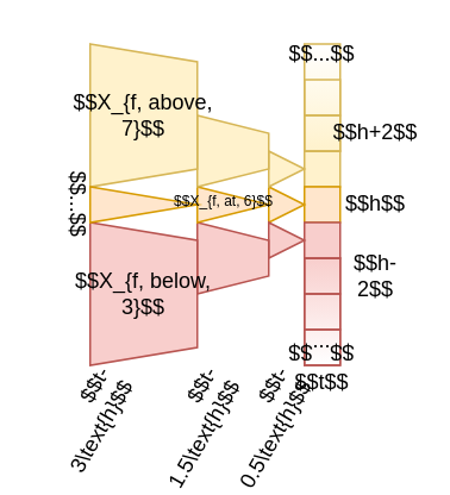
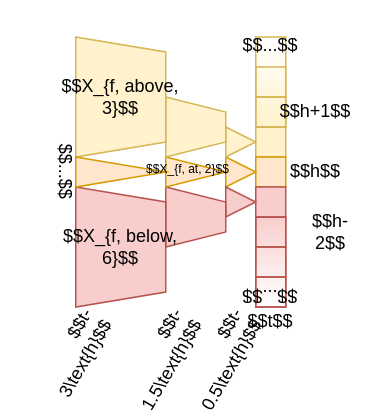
- <mxCell id="31" value="$$X_{f, above, 7}$$" style="text;html=1;strokeColor=none;fillColor=none;align=center;verticalAlign=middle;whiteSpace=wrap;rounded=0;" vertex="1" parent="1"><mxGeometry x="35" y="49" width="90" height="30" as="geometry" /></mxCell>
+ <mxCell id="31" value="$$X_{f, above, 3}$$" style="text;html=1;strokeColor=none;fillColor=none;align=center;verticalAlign=middle;whiteSpace=wrap;rounded=0;" vertex="1" parent="1"><mxGeometry x="35" y="49" width="90" height="30" as="geometry" /></mxCell>
- <mxCell id="22" value="$$h+2$$" style="text;html=1;strokeColor=none;fillColor=none;align=center;verticalAlign=middle;whiteSpace=wrap;rounded=0;" vertex="1" parent="1"><mxGeometry x="190" y="64" width="40" height="20" as="geometry" /></mxCell>
+ <mxCell id="22" value="$$h+1$$" style="text;html=1;strokeColor=none;fillColor=none;align=center;verticalAlign=middle;whiteSpace=wrap;rounded=0;" vertex="1" parent="1"><mxGeometry x="190" y="64" width="40" height="20" as="geometry" /></mxCell>
- <mxCell id="33" value="$$X_{f, at, 6}$$" style="text;html=1;strokeColor=none;fillColor=none;align=center;verticalAlign=middle;whiteSpace=wrap;rounded=0;fontSize=8;" vertex="1" parent="1"><mxGeometry x="95" y="97" width="60" height="30" as="geometry" /></mxCell>
+ <mxCell id="33" value="$$X_{f, at, 2}$$" style="text;html=1;strokeColor=none;fillColor=none;align=center;verticalAlign=middle;whiteSpace=wrap;rounded=0;fontSize=8;" vertex="1" parent="1"><mxGeometry x="95" y="97" width="60" height="30" as="geometry" /></mxCell>
- <mxCell id="23" value="$$h-2$$" style="text;html=1;strokeColor=none;fillColor=none;align=center;verticalAlign=middle;whiteSpace=wrap;rounded=0;" vertex="1" parent="1"><mxGeometry x="190" y="144" width="40" height="20" as="geometry" /></mxCell>
+ <mxCell id="23" value="$$h-2$$" style="text;html=1;strokeColor=none;fillColor=none;align=center;verticalAlign=middle;whiteSpace=wrap;rounded=0;" vertex="1" parent="1"><mxGeometry x="200" y="144" width="40" height="20" as="geometry" /></mxCell>
- <mxCell id="32" value="$$X_{f, below, 3}$$" style="text;html=1;strokeColor=none;fillColor=none;align=center;verticalAlign=middle;whiteSpace=wrap;rounded=0;" vertex="1" parent="1"><mxGeometry x="35" y="149" width="90" height="30" as="geometry" /></mxCell>
+ <mxCell id="32" value="$$X_{f, below, 6}$$" style="text;html=1;strokeColor=none;fillColor=none;align=center;verticalAlign=middle;whiteSpace=wrap;rounded=0;" vertex="1" parent="1"><mxGeometry x="35" y="149" width="90" height="30" as="geometry" /></mxCell>
